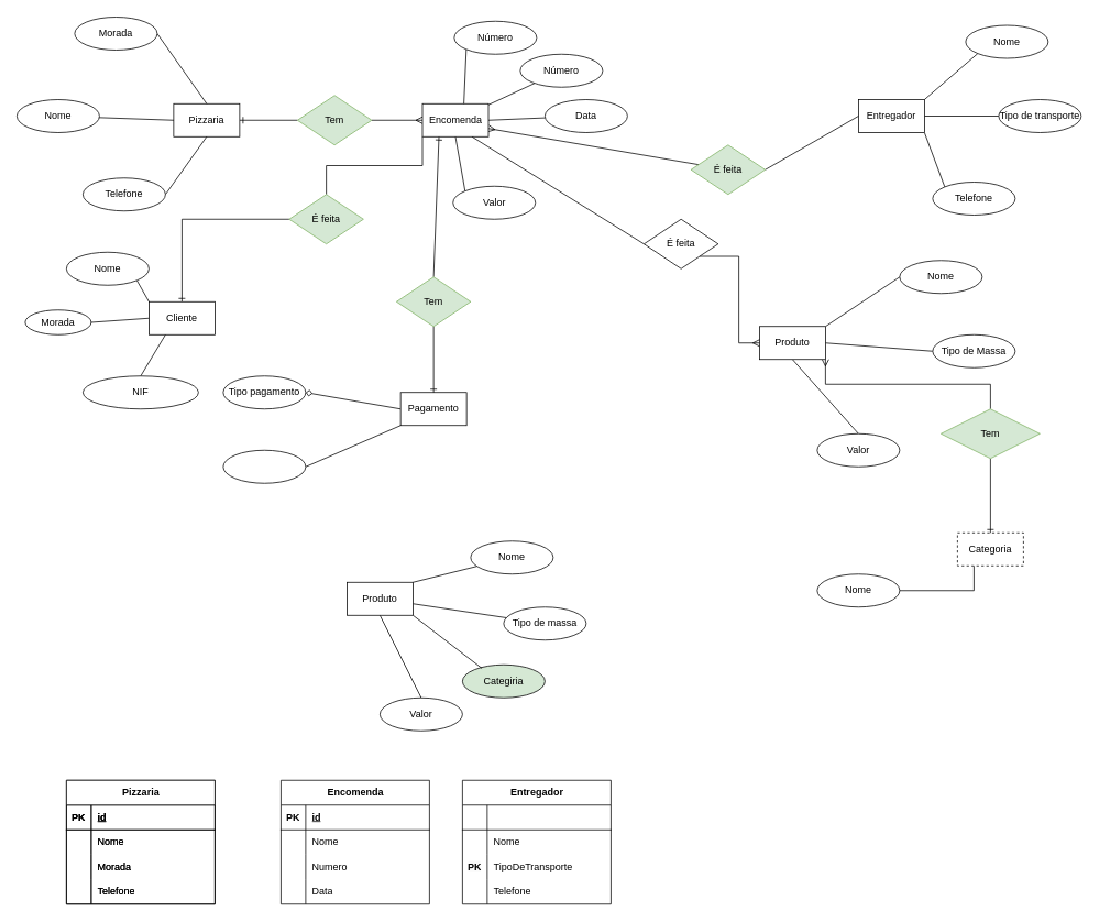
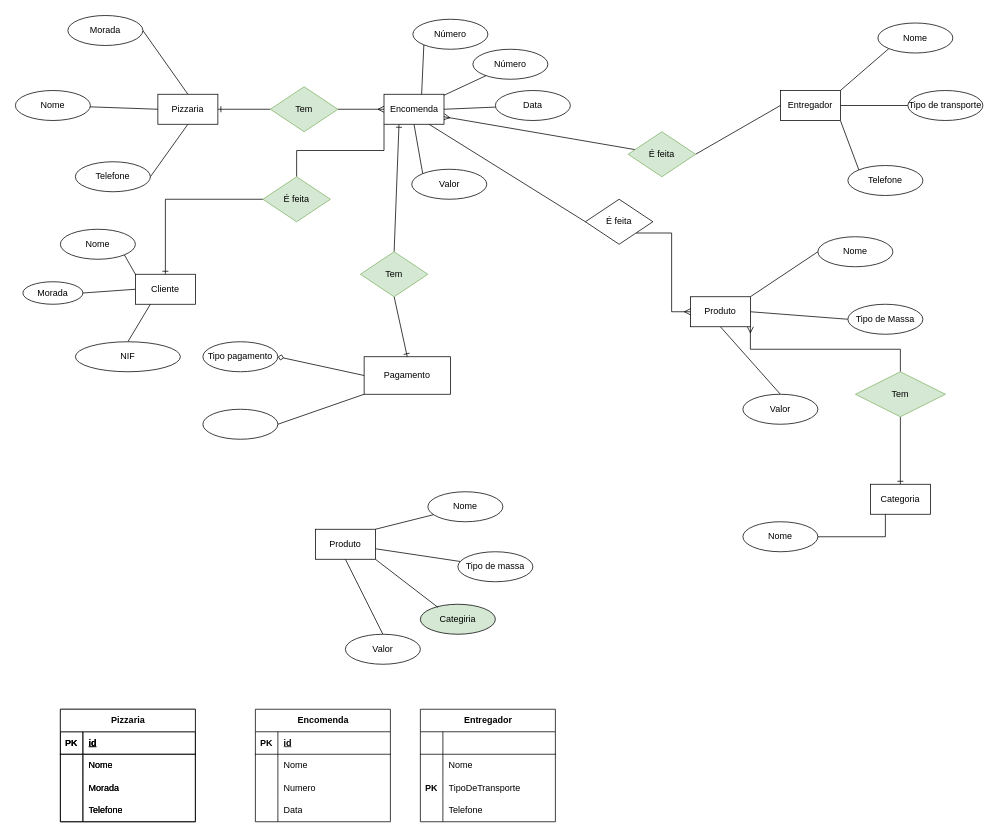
- <mxCell id="14" value="Pagamento" style="whiteSpace=wrap;html=1;align=center;" parent="1" vertex="1"><mxGeometry x="485" y="475" width="80" height="40" as="geometry" /></mxCell>
+ <mxCell id="14" value="Pagamento" style="whiteSpace=wrap;html=1;align=center;" parent="1" vertex="1"><mxGeometry x="485" y="475" width="115" height="50" as="geometry" /></mxCell>
- <mxCell id="16" value="Categoria" style="whiteSpace=wrap;html=1;align=center;dashed=1;" parent="1" vertex="1"><mxGeometry x="1160" y="645" width="80" height="40" as="geometry" /></mxCell>
+ <mxCell id="16" value="Categoria" style="whiteSpace=wrap;html=1;align=center;" parent="1" vertex="1"><mxGeometry x="1160" y="645" width="80" height="40" as="geometry" /></mxCell>
